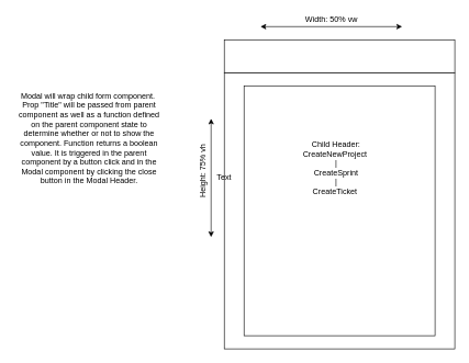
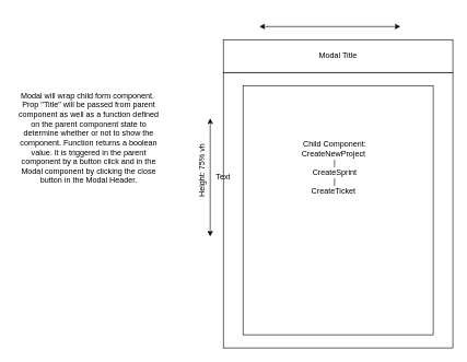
- <mxCell id="8" value="Width: 50% vw" style="text;html=1;strokeColor=none;fillColor=none;align=center;verticalAlign=middle;whiteSpace=wrap;rounded=0;" vertex="1" parent="6"><mxGeometry x="12.5" width="190" height="20" as="geometry" /></mxCell>
+ <mxCell id="5" value="Modal Title" style="text;html=1;strokeColor=none;fillColor=none;align=center;verticalAlign=middle;whiteSpace=wrap;rounded=0;" vertex="1" parent="2"><mxGeometry x="100" width="150" height="50" as="geometry" /></mxCell>
- <mxCell id="11" value="Child Header:&lt;br&gt;CreateNewProject&amp;nbsp;&lt;br&gt;|&lt;br&gt;CreateSprint&lt;br&gt;|&lt;br&gt;CreateTicket&amp;nbsp;" style="text;html=1;strokeColor=none;fillColor=none;align=center;verticalAlign=middle;whiteSpace=wrap;rounded=0;" vertex="1" parent="2"><mxGeometry x="55" y="100" width="230" height="190" as="geometry" /></mxCell>
+ <mxCell id="11" value="Child Component:&lt;br&gt;CreateNewProject&amp;nbsp;&lt;br&gt;|&lt;br&gt;CreateSprint&lt;br&gt;|&lt;br&gt;CreateTicket&amp;nbsp;" style="text;html=1;strokeColor=none;fillColor=none;align=center;verticalAlign=middle;whiteSpace=wrap;rounded=0;" vertex="1" parent="2"><mxGeometry x="55" y="100" width="230" height="190" as="geometry" /></mxCell>
